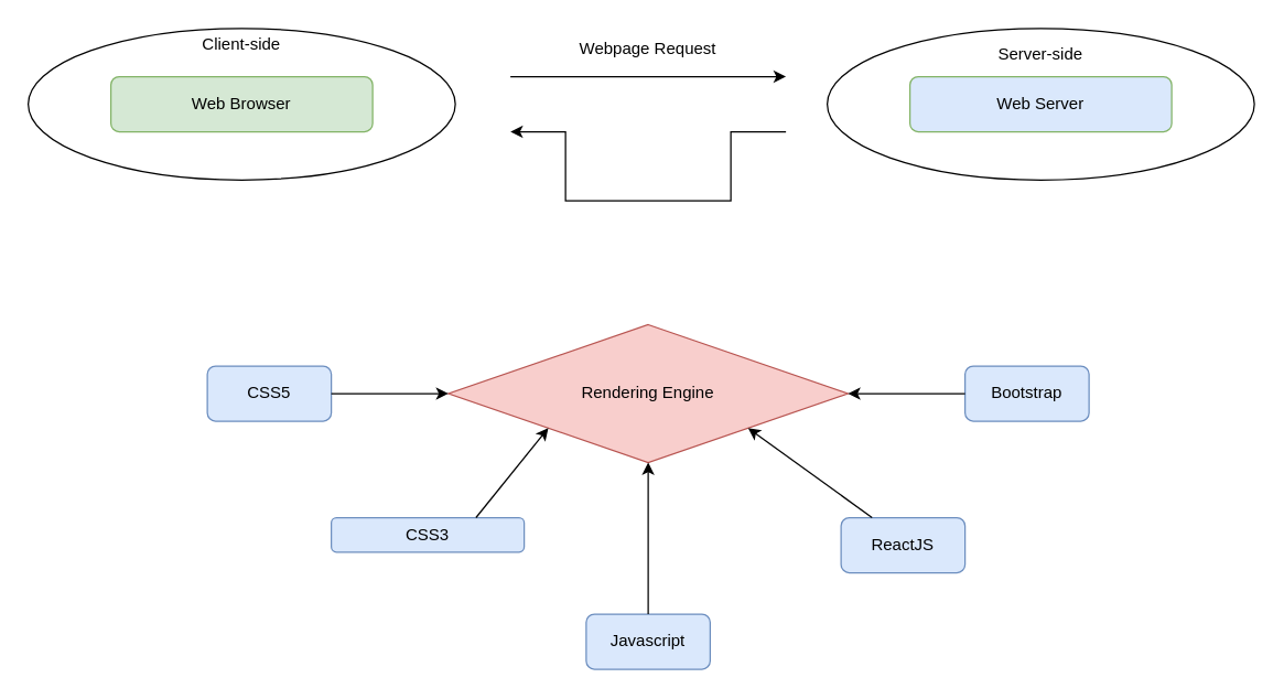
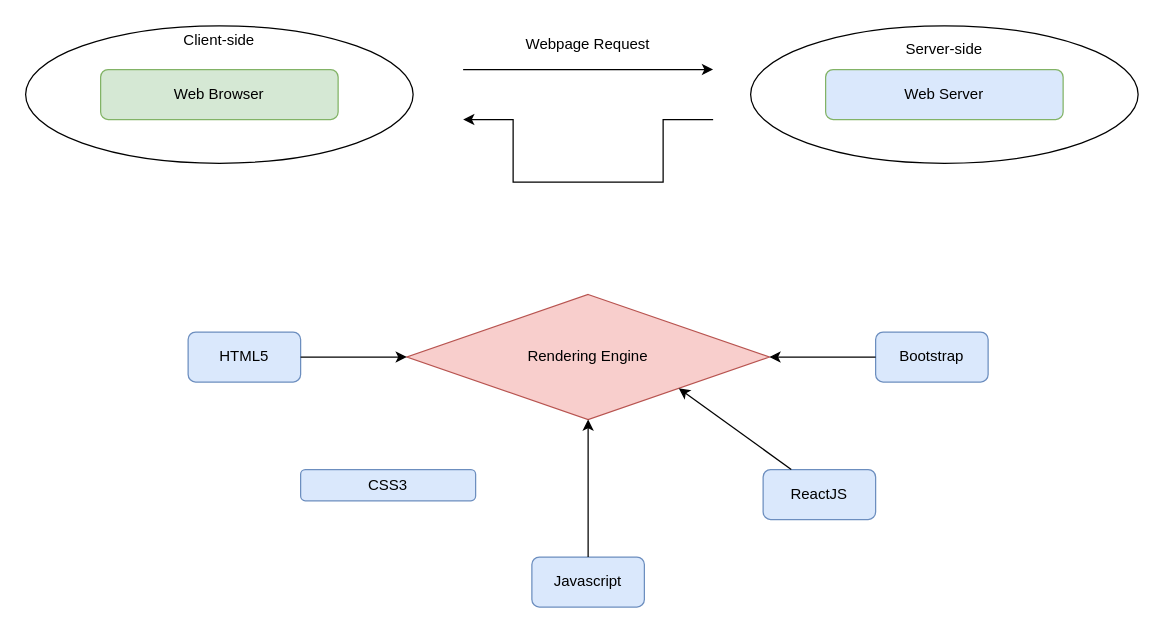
- <mxCell id="13" value="&lt;div&gt;CSS5&lt;/div&gt;" style="rounded=1;whiteSpace=wrap;html=1;fillColor=#dae8fc;strokeColor=#6c8ebf;" vertex="1" parent="1"><mxGeometry x="150" y="265" width="90" height="40" as="geometry" /></mxCell>
+ <mxCell id="13" value="&lt;div&gt;HTML5&lt;/div&gt;" style="rounded=1;whiteSpace=wrap;html=1;fillColor=#dae8fc;strokeColor=#6c8ebf;" vertex="1" parent="1"><mxGeometry x="150" y="265" width="90" height="40" as="geometry" /></mxCell>
- <mxCell id="16" value="" style="endArrow=classic;html=1;rounded=0;entryX=0;entryY=1;entryDx=0;entryDy=0;exitX=0.75;exitY=0;exitDx=0;exitDy=0;" edge="1" parent="1" source="15" target="12"><mxGeometry width="50" height="50" relative="1" as="geometry"><mxPoint x="290" y="365" as="sourcePoint" /><mxPoint x="375" y="345" as="targetPoint" /></mxGeometry></mxCell>
